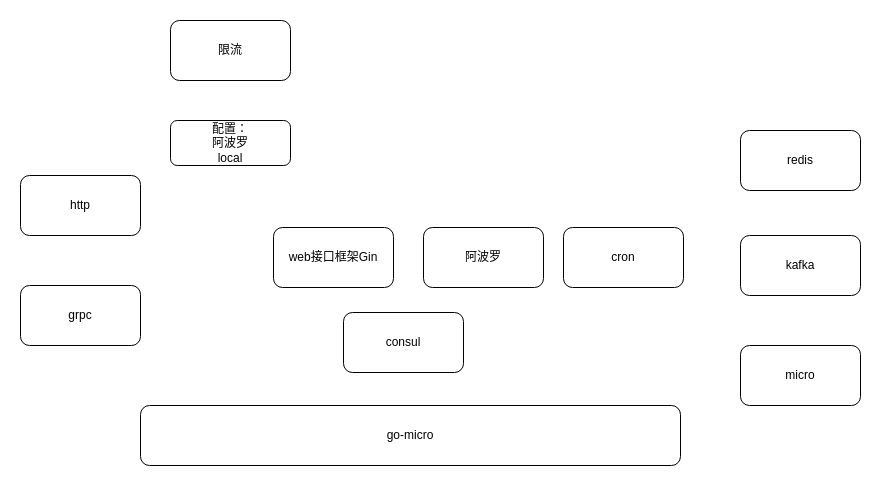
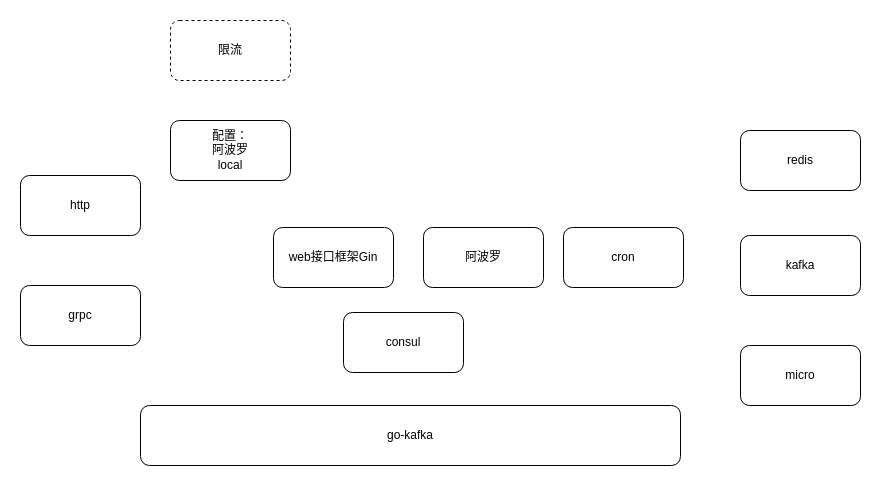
- <mxCell id="8" value="限流" style="rounded=1;whiteSpace=wrap;html=1;" vertex="1" parent="1"><mxGeometry x="170" y="20" width="120" height="60" as="geometry" /></mxCell>
+ <mxCell id="8" value="限流" style="rounded=1;whiteSpace=wrap;html=1;dashed=1;" vertex="1" parent="1"><mxGeometry x="170" y="20" width="120" height="60" as="geometry" /></mxCell>
- <mxCell id="3" value="配置：&lt;br&gt;阿波罗&lt;br&gt;local" style="rounded=1;whiteSpace=wrap;html=1;" vertex="1" parent="1"><mxGeometry x="170" y="120" width="120" height="45" as="geometry" /></mxCell>
+ <mxCell id="3" value="配置：&lt;br&gt;阿波罗&lt;br&gt;local" style="rounded=1;whiteSpace=wrap;html=1;" vertex="1" parent="1"><mxGeometry x="170" y="120" width="120" height="60" as="geometry" /></mxCell>
- <mxCell id="7" value="go-micro" style="rounded=1;whiteSpace=wrap;html=1;" vertex="1" parent="1"><mxGeometry x="140" y="405" width="540" height="60" as="geometry" /></mxCell>
+ <mxCell id="7" value="go-kafka" style="rounded=1;whiteSpace=wrap;html=1;" vertex="1" parent="1"><mxGeometry x="140" y="405" width="540" height="60" as="geometry" /></mxCell>
